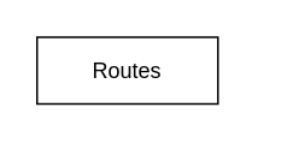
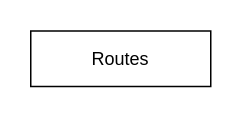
- <mxCell id="2" value="Routes" style="rounded=0;whiteSpace=wrap;html=1;" vertex="1" parent="1"><mxGeometry x="20" y="20" width="100" height="37" as="geometry" /></mxCell>
+ <mxCell id="2" value="Routes" style="rounded=0;whiteSpace=wrap;html=1;" vertex="1" parent="1"><mxGeometry x="20" y="20" width="120" height="37" as="geometry" /></mxCell>
